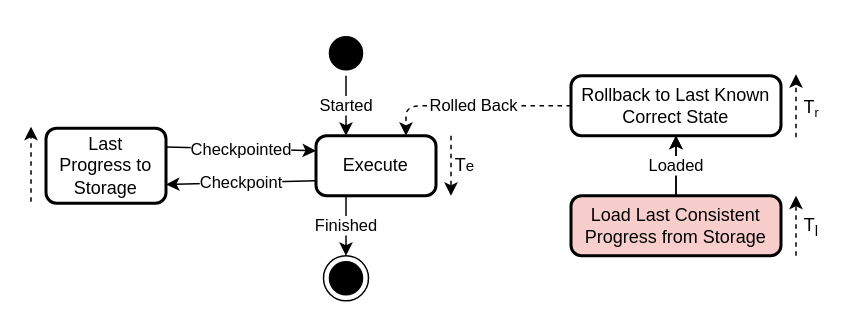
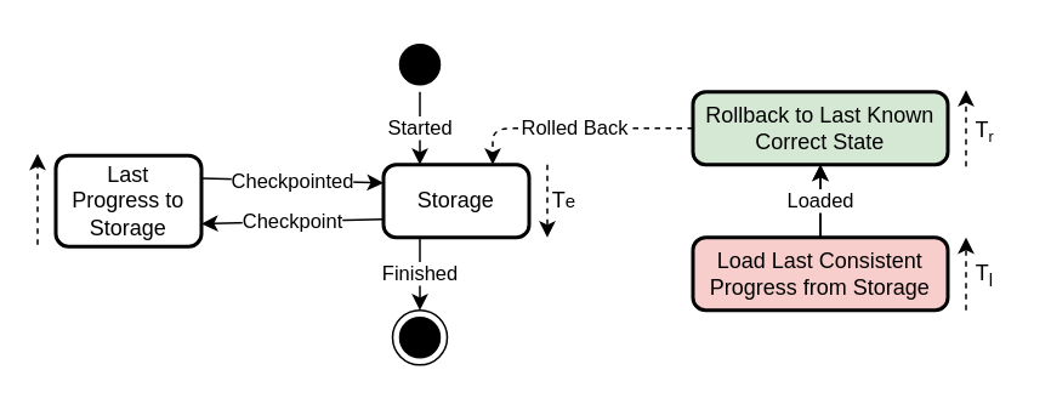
- <mxCell id="7" value="Rollback to Last Known Correct State" style="rounded=1;whiteSpace=wrap;html=1;absoluteArcSize=1;arcSize=14;strokeWidth=2;" parent="1" vertex="1"><mxGeometry x="380" y="50" width="140" height="40" as="geometry" /></mxCell>
+ <mxCell id="7" value="Rollback to Last Known Correct State" style="rounded=1;whiteSpace=wrap;html=1;absoluteArcSize=1;arcSize=14;strokeWidth=2;fillColor=#d5e8d4;" parent="1" vertex="1"><mxGeometry x="380" y="50" width="140" height="40" as="geometry" /></mxCell>
- <mxCell id="6" value="Execute" style="rounded=1;whiteSpace=wrap;html=1;absoluteArcSize=1;arcSize=14;strokeWidth=2;" parent="1" vertex="1"><mxGeometry x="210" y="90" width="80" height="40" as="geometry" /></mxCell>
+ <mxCell id="6" value="Storage" style="rounded=1;whiteSpace=wrap;html=1;absoluteArcSize=1;arcSize=14;strokeWidth=2;" parent="1" vertex="1"><mxGeometry x="210" y="90" width="80" height="40" as="geometry" /></mxCell>
